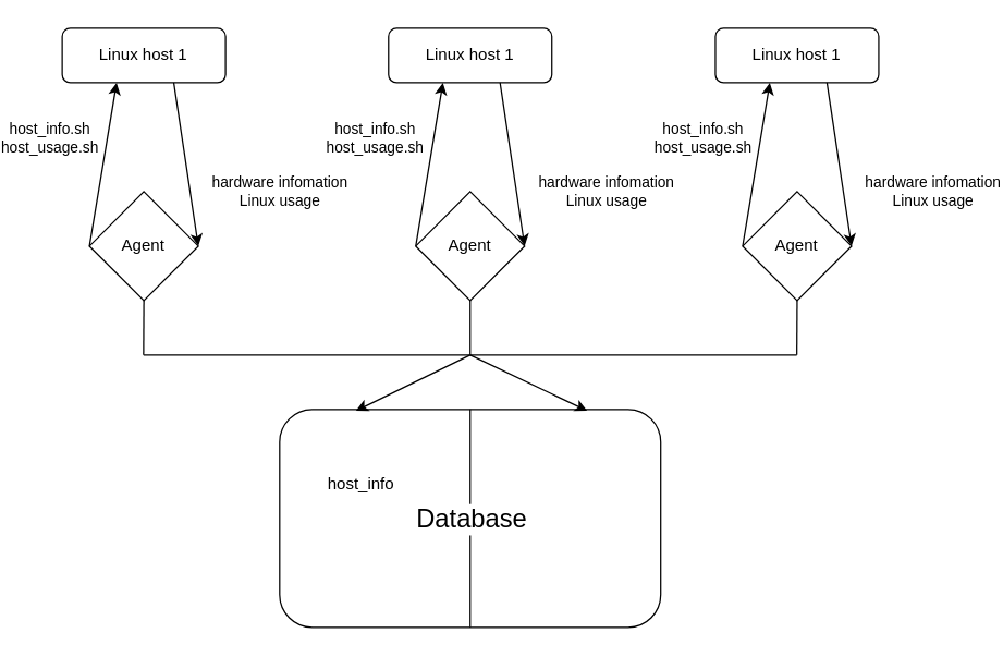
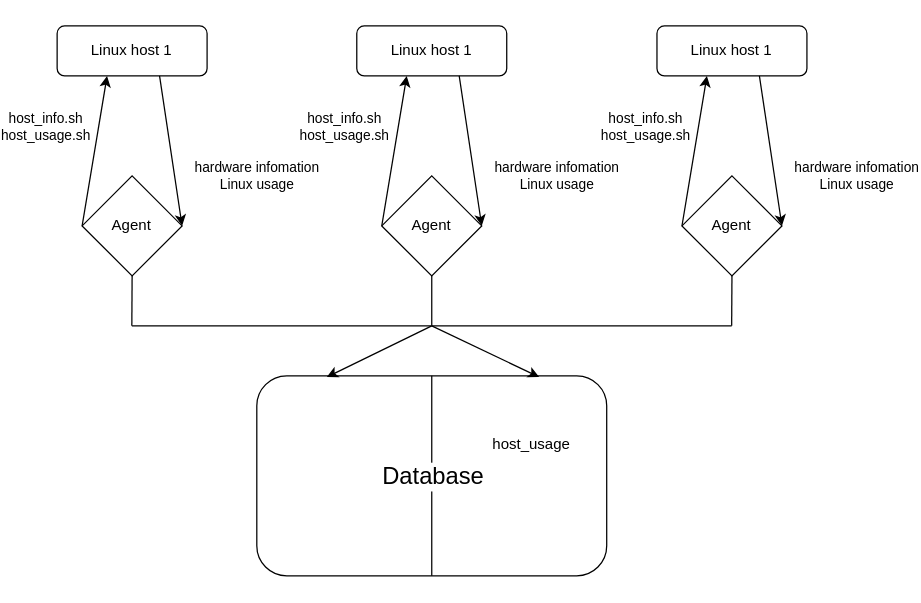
- <mxCell id="30" value="host_info" style="text;html=1;strokeColor=none;fillColor=none;align=center;verticalAlign=middle;whiteSpace=wrap;rounded=0;fontSize=12;" vertex="1" parent="1"><mxGeometry x="210" y="340" width="60" height="30" as="geometry" /></mxCell>
+ <mxCell id="31" value="host_usage" style="text;html=1;strokeColor=none;fillColor=none;align=center;verticalAlign=middle;whiteSpace=wrap;rounded=0;fontSize=12;" vertex="1" parent="1"><mxGeometry x="370" y="340" width="60" height="30" as="geometry" /></mxCell>
